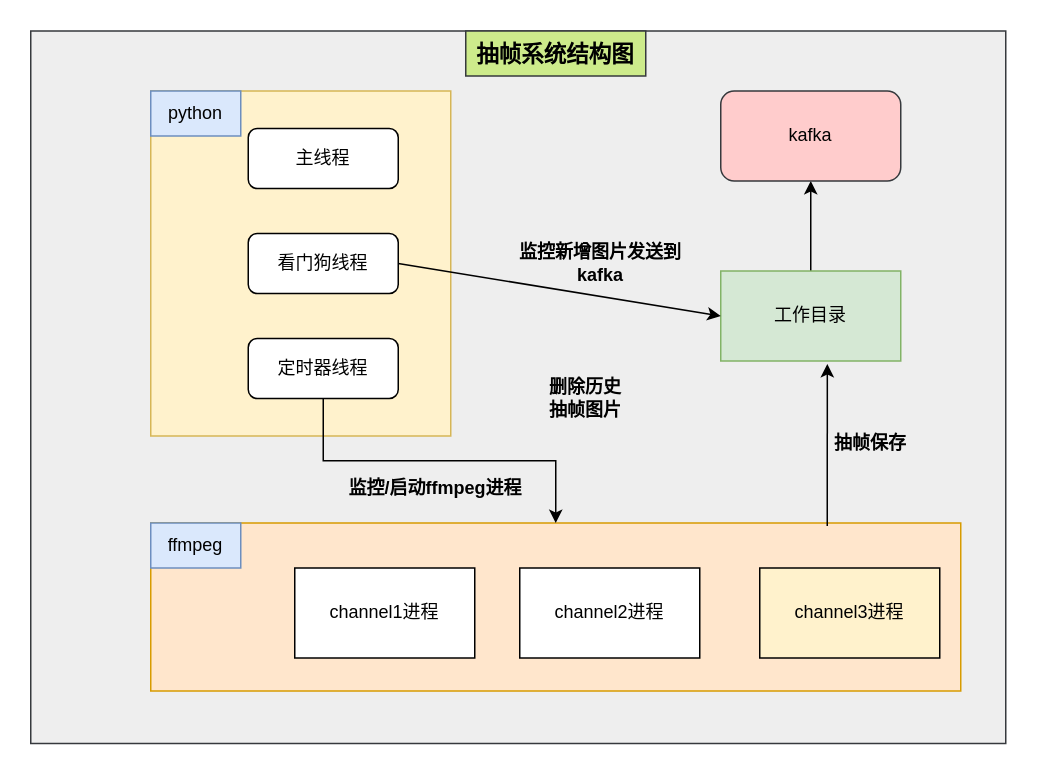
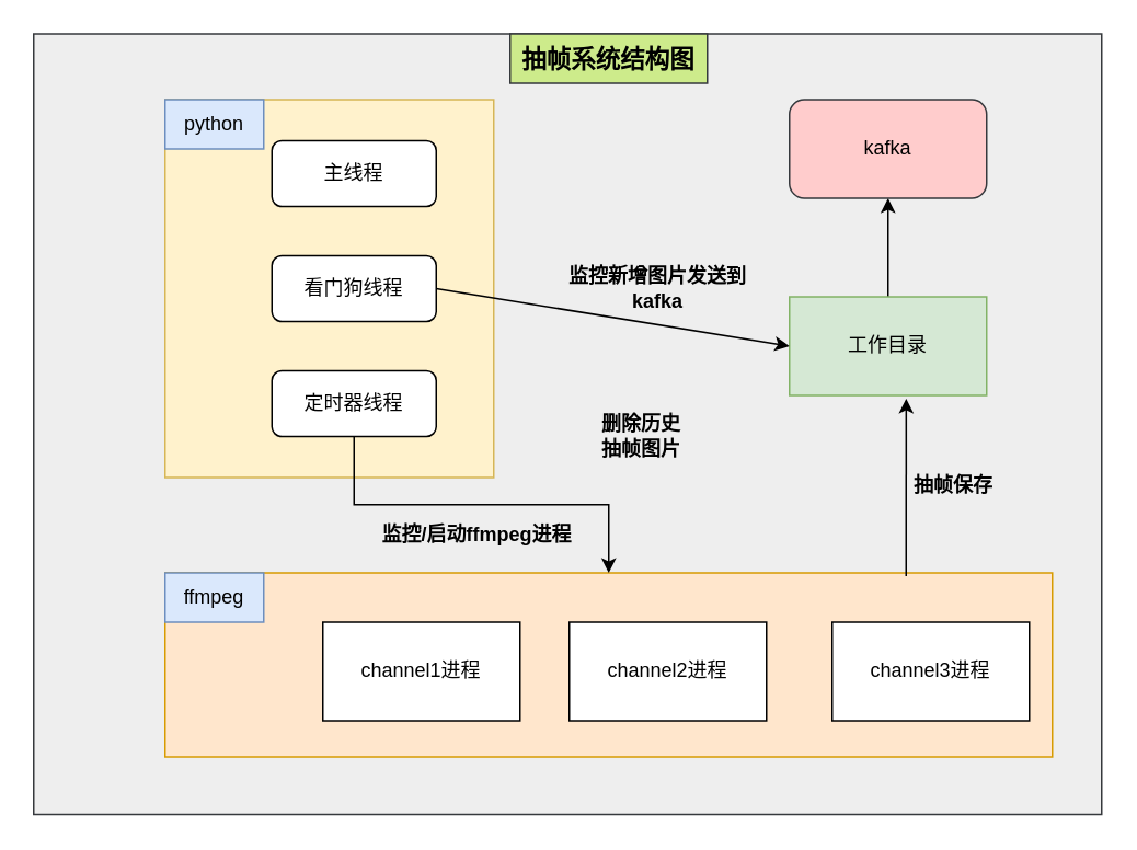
- <mxCell id="13" value="channel3进程" style="rounded=0;whiteSpace=wrap;html=1;fillColor=#fff2cc;" vertex="1" parent="1"><mxGeometry x="506" y="378" width="120" height="60" as="geometry" /></mxCell>
+ <mxCell id="13" value="channel3进程" style="rounded=0;whiteSpace=wrap;html=1;" vertex="1" parent="1"><mxGeometry x="506" y="378" width="120" height="60" as="geometry" /></mxCell>
